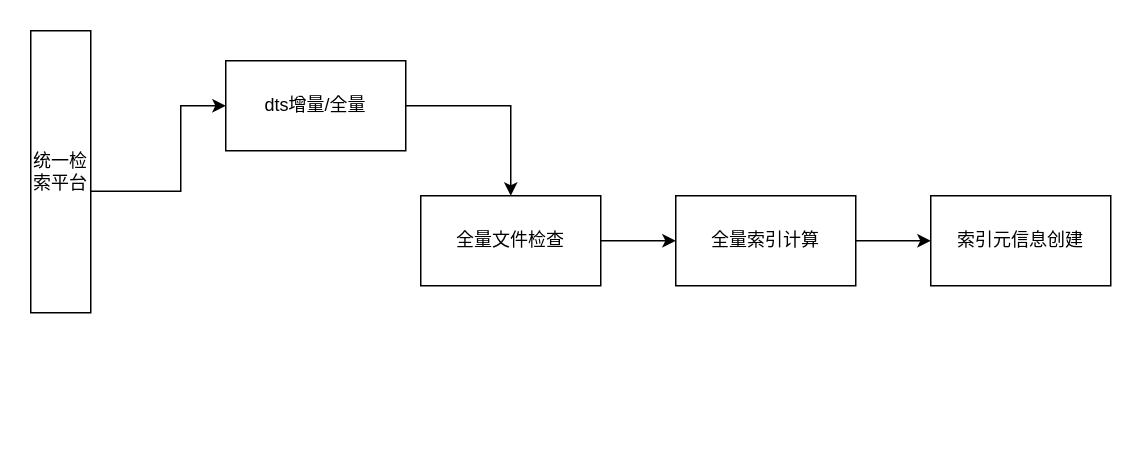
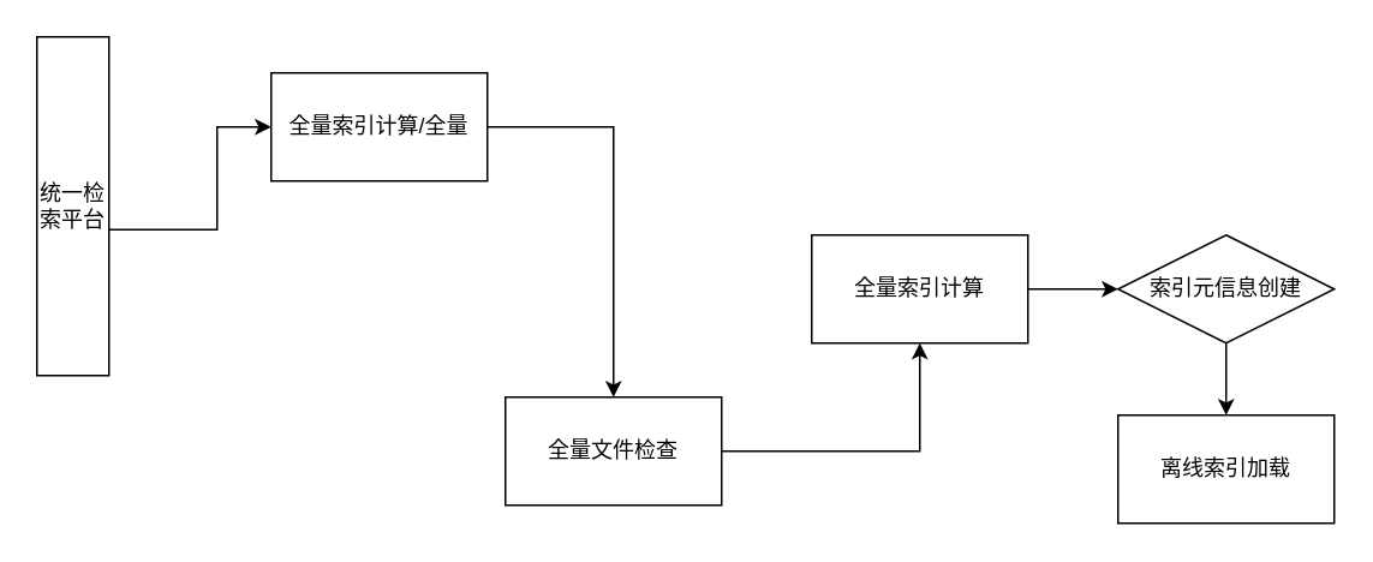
- <mxCell id="5" value="dts增量/全量" style="rounded=0;whiteSpace=wrap;html=1;" parent="1" vertex="1"><mxGeometry x="150" y="40" width="120" height="60" as="geometry" /></mxCell>
+ <mxCell id="5" value="全量索引计算/全量" style="rounded=0;whiteSpace=wrap;html=1;" parent="1" vertex="1"><mxGeometry x="150" y="40" width="120" height="60" as="geometry" /></mxCell>
- <mxCell id="7" value="全量文件检查" style="rounded=0;whiteSpace=wrap;html=1;" vertex="1" parent="1"><mxGeometry x="280" y="130" width="120" height="60" as="geometry" /></mxCell>
+ <mxCell id="7" value="全量文件检查" style="rounded=0;whiteSpace=wrap;html=1;" vertex="1" parent="1"><mxGeometry x="280" y="220" width="120" height="60" as="geometry" /></mxCell>
- <mxCell id="11" value="索引元信息创建" style="whiteSpace=wrap;html=1;rounded=0;" vertex="1" parent="1"><mxGeometry x="620" y="130" width="120" height="60" as="geometry" /></mxCell>
+ <mxCell id="11" value="索引元信息创建" style="rhombus;whiteSpace=wrap;html=1;" vertex="1" parent="1"><mxGeometry x="620" y="130" width="120" height="60" as="geometry" /></mxCell>
+ <mxCell id="10" value="" style="edgeStyle=orthogonalEdgeStyle;rounded=0;orthogonalLoop=1;jettySize=auto;html=1;" edge="1" parent="1" source="11" target="12"><mxGeometry relative="1" as="geometry" /></mxCell>
+ <mxCell id="12" value="离线索引加载" style="whiteSpace=wrap;html=1;rounded=0;" vertex="1" parent="1"><mxGeometry x="620" y="230" width="120" height="60" as="geometry" /></mxCell>
